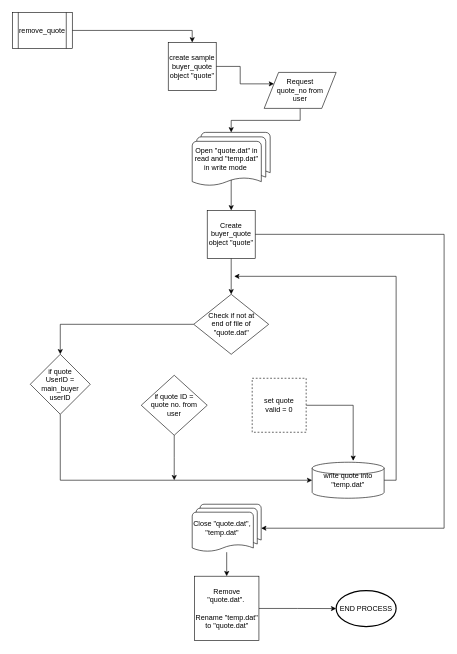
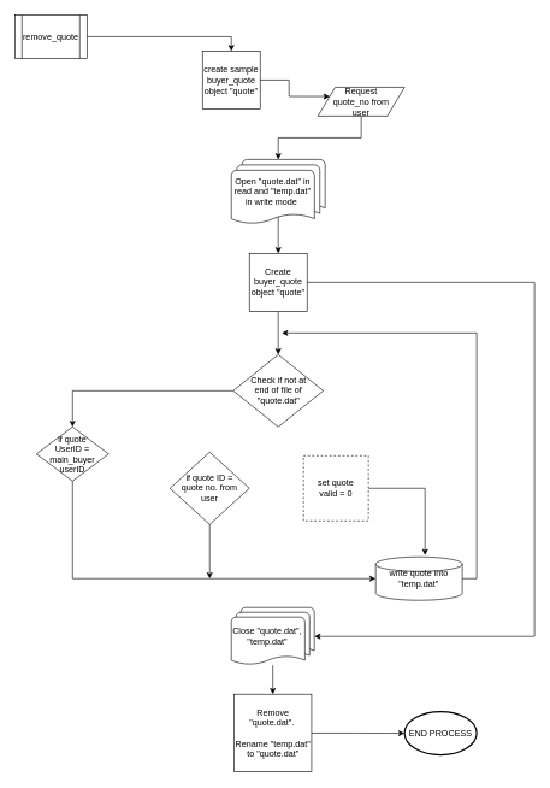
- <mxCell id="5" value="Request quote_no from user" style="shape=parallelogram;perimeter=parallelogramPerimeter;whiteSpace=wrap;html=1;spacingLeft=15;spacingRight=15;" vertex="1" parent="1"><mxGeometry x="440" y="120" width="120" height="60" as="geometry" /></mxCell>
+ <mxCell id="5" value="Request quote_no from user" style="shape=parallelogram;perimeter=parallelogramPerimeter;whiteSpace=wrap;html=1;spacingLeft=15;spacingRight=15;" vertex="1" parent="1"><mxGeometry x="440" y="120" width="120" height="40" as="geometry" /></mxCell>
- <mxCell id="16" value="if quote UserID = main_buyer userID" style="strokeWidth=1;html=1;shape=mxgraph.flowchart.decision;whiteSpace=wrap;spacingLeft=15;spacingRight=15;" vertex="1" parent="1"><mxGeometry x="50" y="590" width="100" height="100" as="geometry" /></mxCell>
+ <mxCell id="16" value="if quote UserID = main_buyer userID" style="strokeWidth=1;html=1;shape=mxgraph.flowchart.decision;whiteSpace=wrap;spacingLeft=15;spacingRight=15;" vertex="1" parent="1"><mxGeometry x="50" y="590" width="100" height="75" as="geometry" /></mxCell>
